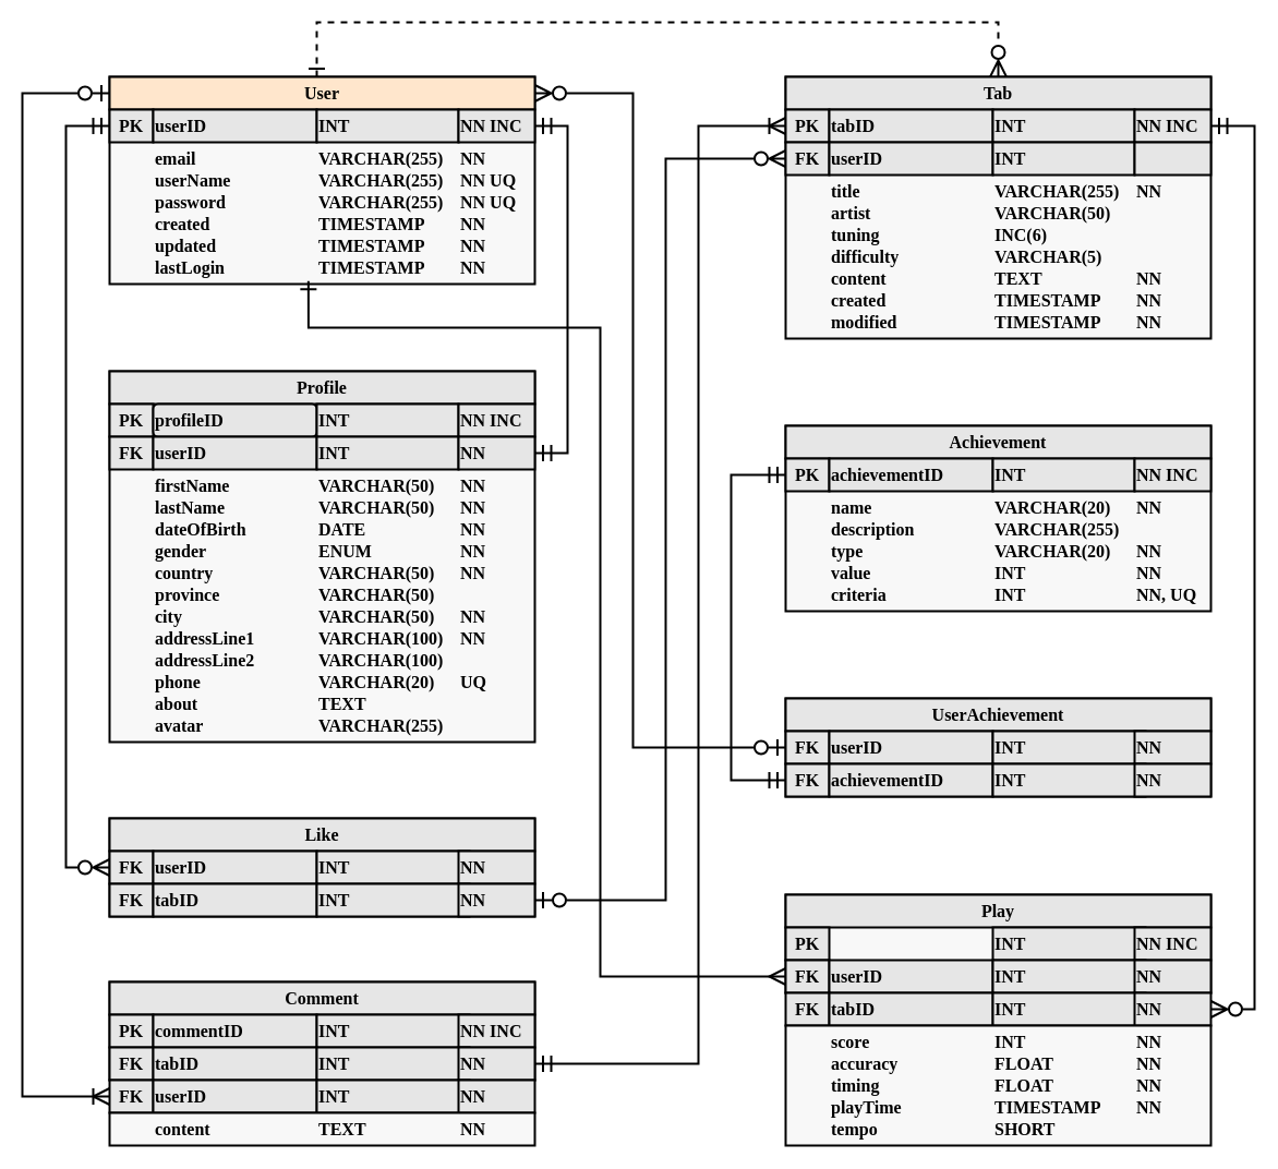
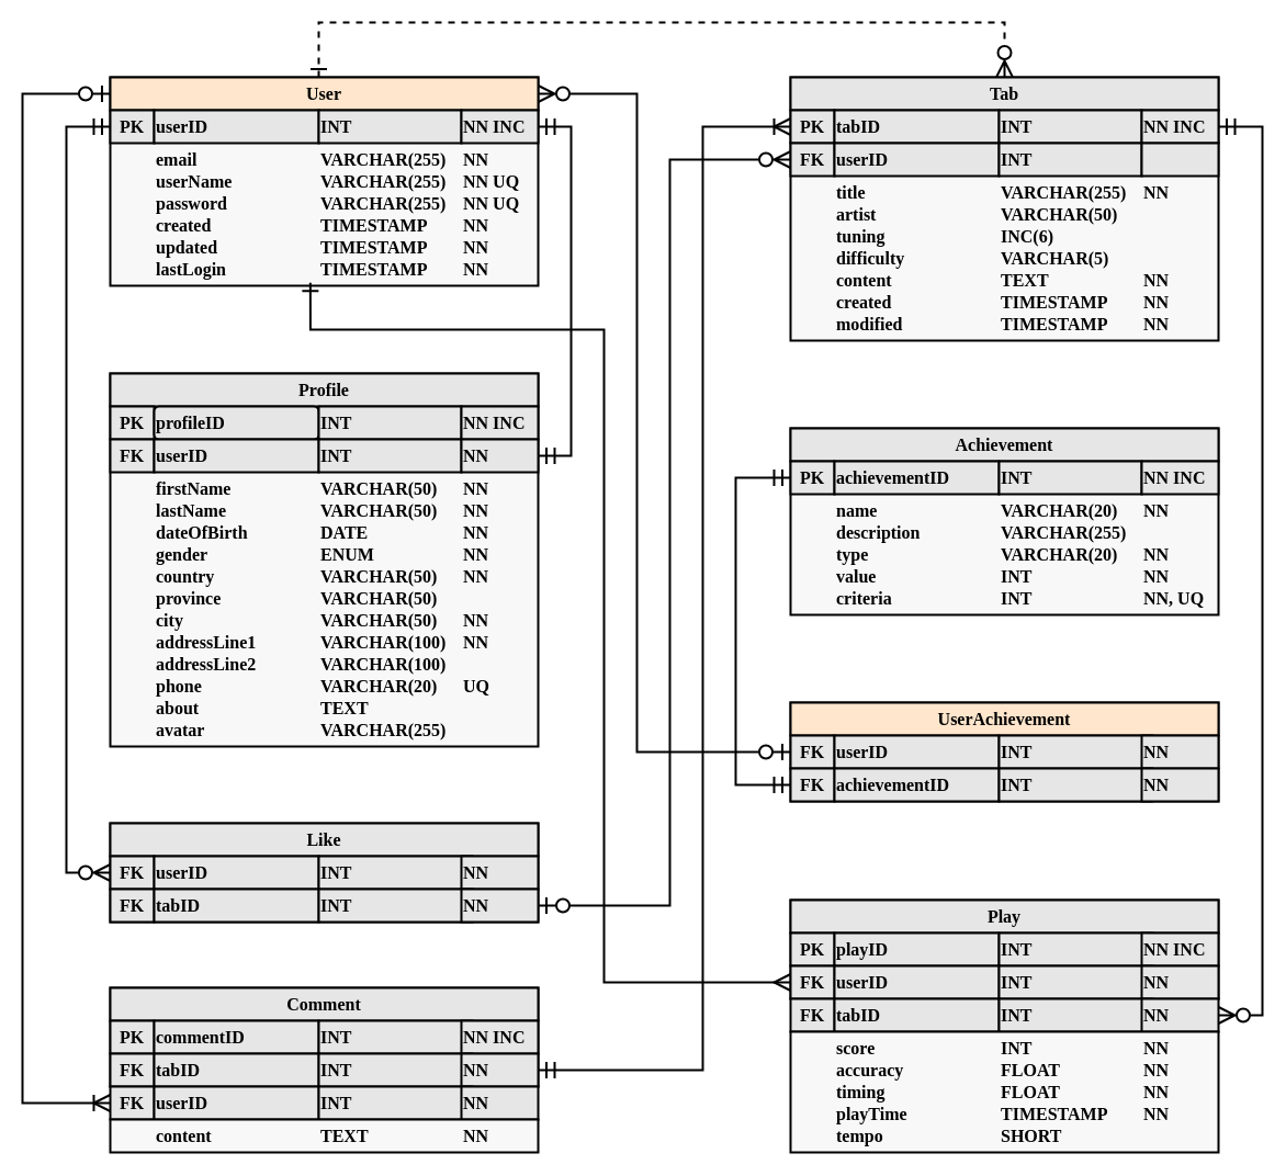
- <mxCell id="125" value="UserAchievement" style="rounded=0;whiteSpace=wrap;html=1;fillColor=#E6E6E6;fontSize=16;fontFamily=Fira Code;fontSource=https%3A%2F%2Ffonts.googleapis.com%2Fcss%3Ffamily%3DFira%2BCode;fontStyle=1;strokeWidth=2;" vertex="1" parent="1"><mxGeometry x="720" y="640" width="390" height="30" as="geometry" /></mxCell>
+ <mxCell id="125" value="UserAchievement" style="rounded=0;whiteSpace=wrap;html=1;fillColor=#ffe6cc;fontSize=16;fontFamily=Fira Code;fontSource=https%3A%2F%2Ffonts.googleapis.com%2Fcss%3Ffamily%3DFira%2BCode;fontStyle=1;strokeWidth=2;" vertex="1" parent="1"><mxGeometry x="720" y="640" width="390" height="30" as="geometry" /></mxCell>
+ <mxCell id="166" value="playID" style="rounded=0;whiteSpace=wrap;html=1;fillColor=#E6E6E6;fontSize=16;fontFamily=Fira Code;fontSource=https%3A%2F%2Ffonts.googleapis.com%2Fcss%3Ffamily%3DFira%2BCode;fontStyle=1;strokeWidth=2;align=left;" vertex="1" parent="1"><mxGeometry x="760" y="850" width="150" height="30" as="geometry" /></mxCell>
